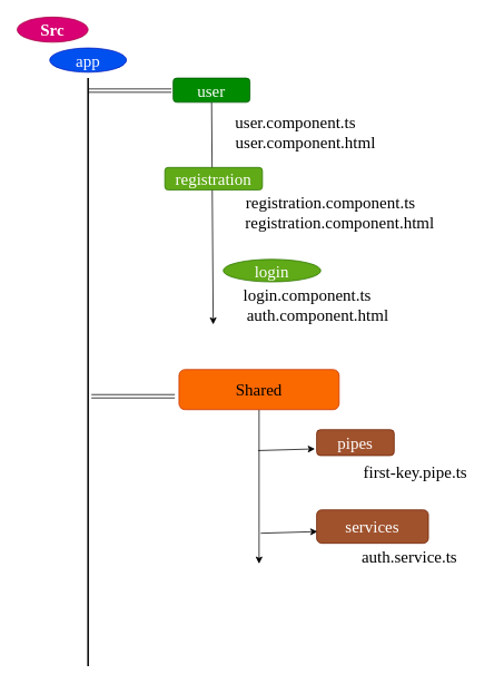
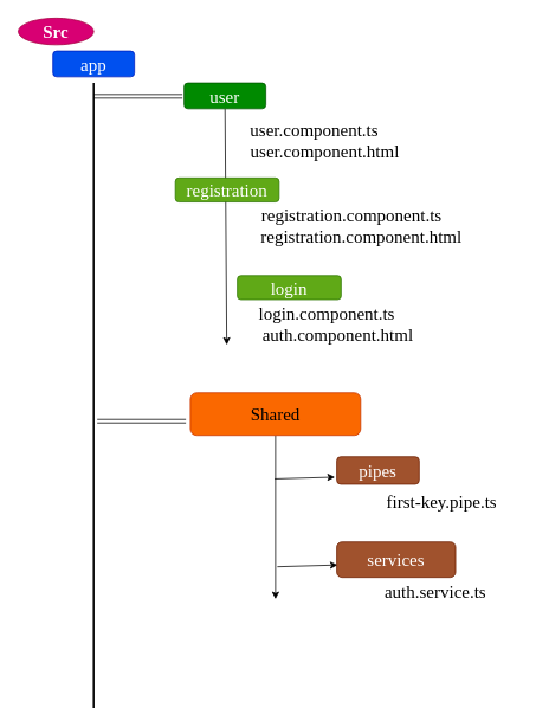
- <mxCell id="4" value="app" style="ellipse;whiteSpace=wrap;html=1;fontFamily=Comic Sans MS;fontSize=20;fillColor=#0050ef;fontColor=#ffffff;strokeColor=#001DBC;" vertex="1" parent="1"><mxGeometry x="59" y="57" width="92" height="29" as="geometry" /></mxCell>
+ <mxCell id="4" value="app" style="rounded=1;whiteSpace=wrap;html=1;fontFamily=Comic Sans MS;fontSize=20;fillColor=#0050ef;fontColor=#ffffff;strokeColor=#001DBC;" vertex="1" parent="1"><mxGeometry x="59" y="57" width="92" height="29" as="geometry" /></mxCell>
- <mxCell id="11" value="login" style="ellipse;whiteSpace=wrap;html=1;fontFamily=Comic Sans MS;fontSize=20;fillColor=#60a917;fontColor=#ffffff;strokeColor=#2D7600;" vertex="1" parent="1"><mxGeometry x="267" y="310" width="117" height="27" as="geometry" /></mxCell>
+ <mxCell id="11" value="login" style="rounded=1;whiteSpace=wrap;html=1;fontFamily=Comic Sans MS;fontSize=20;fillColor=#60a917;fontColor=#ffffff;strokeColor=#2D7600;" vertex="1" parent="1"><mxGeometry x="267" y="310" width="117" height="27" as="geometry" /></mxCell>
